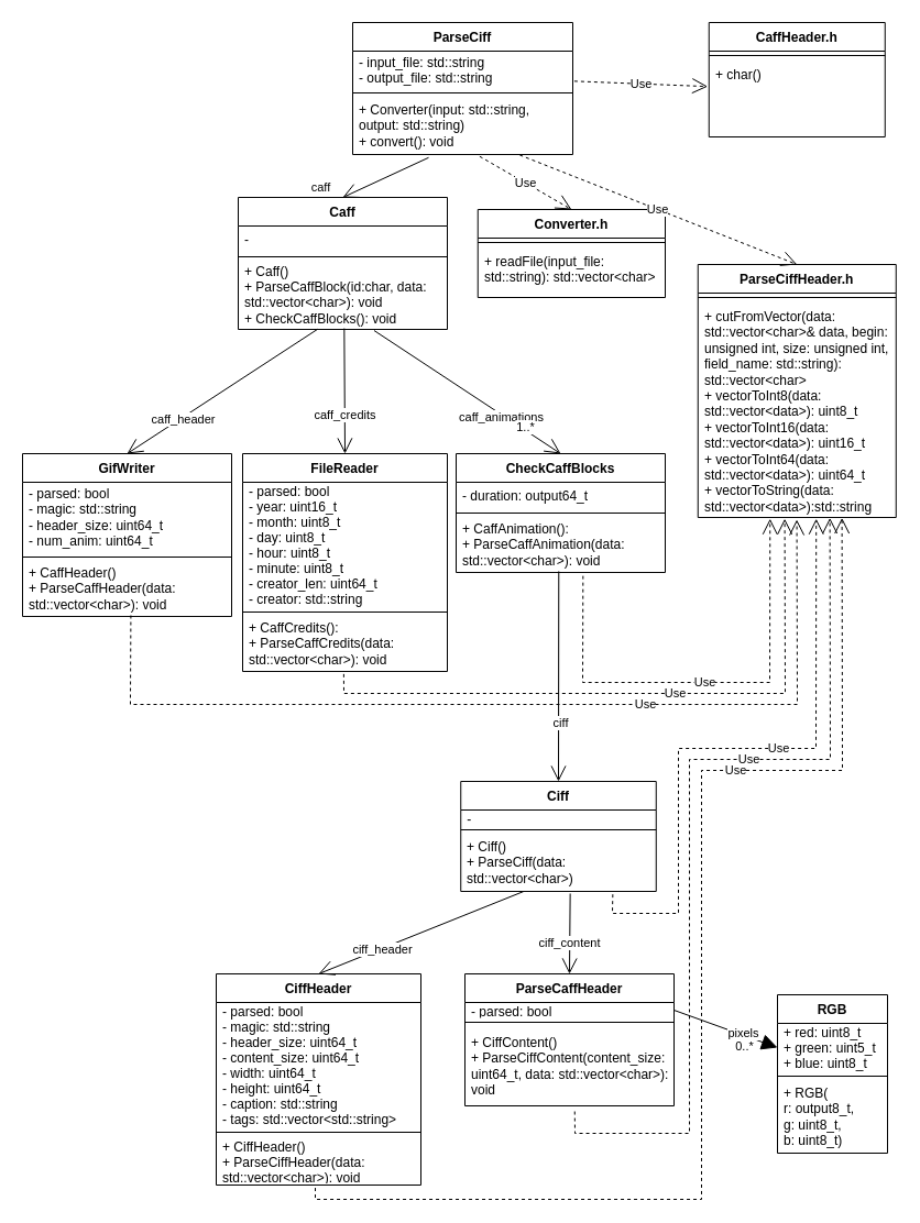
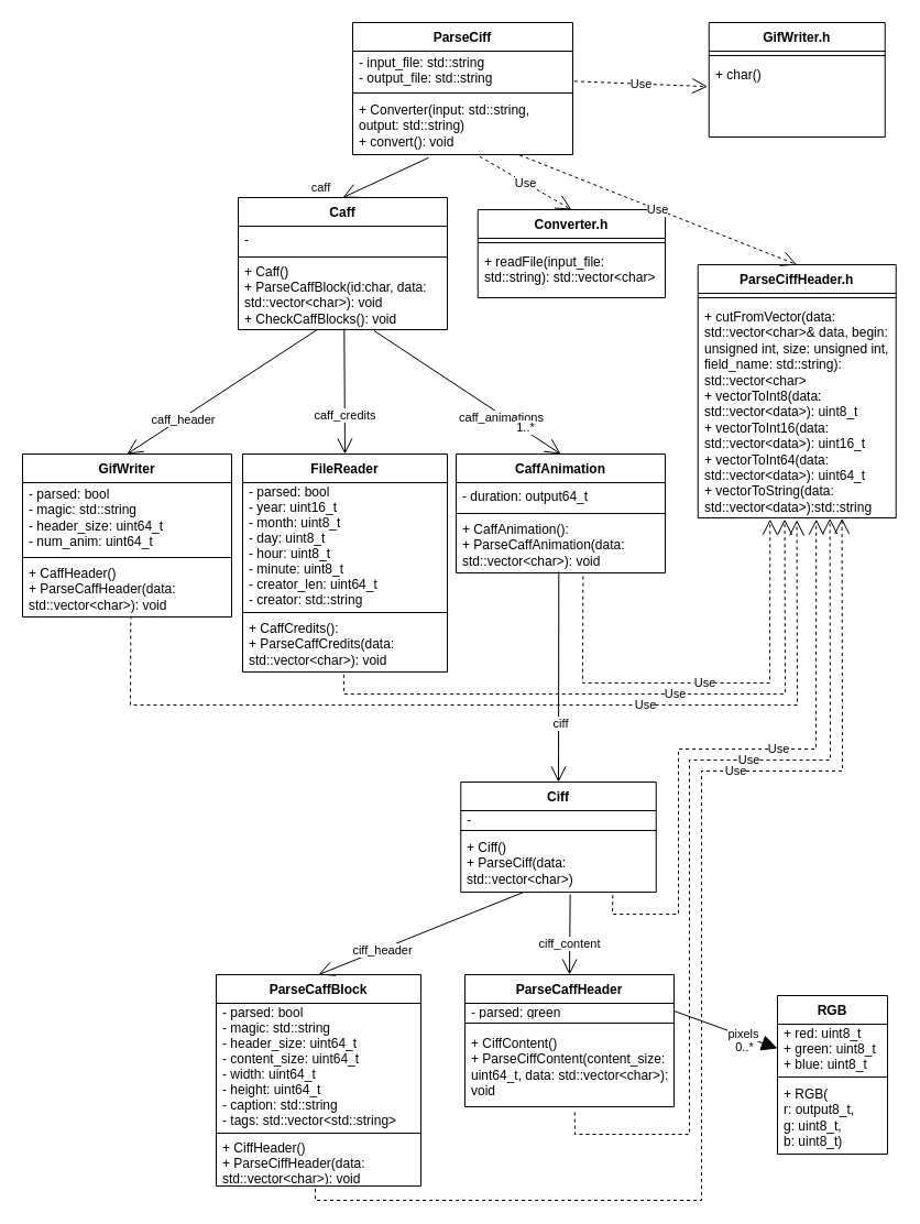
- <mxCell id="70" value="CaffHeader.h" style="swimlane;fontStyle=1;align=center;verticalAlign=top;childLayout=stackLayout;horizontal=1;startSize=26;horizontalStack=0;resizeParent=1;resizeParentMax=0;resizeLast=0;collapsible=1;marginBottom=0;" parent="1" vertex="1"><mxGeometry x="643.75" y="20" width="160" height="104" as="geometry" /></mxCell>
+ <mxCell id="70" value="GifWriter.h" style="swimlane;fontStyle=1;align=center;verticalAlign=top;childLayout=stackLayout;horizontal=1;startSize=26;horizontalStack=0;resizeParent=1;resizeParentMax=0;resizeLast=0;collapsible=1;marginBottom=0;" parent="1" vertex="1"><mxGeometry x="643.75" y="20" width="160" height="104" as="geometry" /></mxCell>
- <mxCell id="22" value="CheckCaffBlocks" style="swimlane;fontStyle=1;align=center;verticalAlign=top;childLayout=stackLayout;horizontal=1;startSize=26;horizontalStack=0;resizeParent=1;resizeParentMax=0;resizeLast=0;collapsible=1;marginBottom=0;whiteSpace=wrap;" parent="1" vertex="1"><mxGeometry x="414" y="412" width="190" height="108" as="geometry"><mxRectangle x="430" y="280" width="120" height="30" as="alternateBounds" /></mxGeometry></mxCell>
+ <mxCell id="22" value="CaffAnimation" style="swimlane;fontStyle=1;align=center;verticalAlign=top;childLayout=stackLayout;horizontal=1;startSize=26;horizontalStack=0;resizeParent=1;resizeParentMax=0;resizeLast=0;collapsible=1;marginBottom=0;whiteSpace=wrap;" parent="1" vertex="1"><mxGeometry x="414" y="412" width="190" height="108" as="geometry"><mxRectangle x="430" y="280" width="120" height="30" as="alternateBounds" /></mxGeometry></mxCell>
- <mxCell id="26" value="CiffHeader" style="swimlane;fontStyle=1;align=center;verticalAlign=top;childLayout=stackLayout;horizontal=1;startSize=26;horizontalStack=0;resizeParent=1;resizeParentMax=0;resizeLast=0;collapsible=1;marginBottom=0;" parent="1" vertex="1"><mxGeometry x="196" y="885" width="186" height="192" as="geometry" /></mxCell>
+ <mxCell id="26" value="ParseCaffBlock" style="swimlane;fontStyle=1;align=center;verticalAlign=top;childLayout=stackLayout;horizontal=1;startSize=26;horizontalStack=0;resizeParent=1;resizeParentMax=0;resizeLast=0;collapsible=1;marginBottom=0;" parent="1" vertex="1"><mxGeometry x="196" y="885" width="186" height="192" as="geometry" /></mxCell>
- <mxCell id="31" value="- parsed: bool" style="text;strokeColor=none;fillColor=none;align=left;verticalAlign=middle;spacingLeft=4;spacingRight=4;overflow=hidden;rotatable=0;points=[[0,0.5],[1,0.5]];portConstraint=eastwest;" parent="30" vertex="1"><mxGeometry y="26" width="190" height="14" as="geometry" /></mxCell>
+ <mxCell id="31" value="- parsed: green" style="text;strokeColor=none;fillColor=none;align=left;verticalAlign=middle;spacingLeft=4;spacingRight=4;overflow=hidden;rotatable=0;points=[[0,0.5],[1,0.5]];portConstraint=eastwest;" parent="30" vertex="1"><mxGeometry y="26" width="190" height="14" as="geometry" /></mxCell>
- <mxCell id="35" value="+ red: uint8_t&#10;+ green: uint5_t&#10;+ blue: uint8_t" style="text;strokeColor=none;fillColor=none;align=left;verticalAlign=middle;spacingLeft=4;spacingRight=4;overflow=hidden;rotatable=0;points=[[0,0.5],[1,0.5]];portConstraint=eastwest;" parent="34" vertex="1"><mxGeometry y="26" width="100" height="44" as="geometry" /></mxCell>
+ <mxCell id="35" value="+ red: uint8_t&#10;+ green: uint8_t&#10;+ blue: uint8_t" style="text;strokeColor=none;fillColor=none;align=left;verticalAlign=middle;spacingLeft=4;spacingRight=4;overflow=hidden;rotatable=0;points=[[0,0.5],[1,0.5]];portConstraint=eastwest;" parent="34" vertex="1"><mxGeometry y="26" width="100" height="44" as="geometry" /></mxCell>
